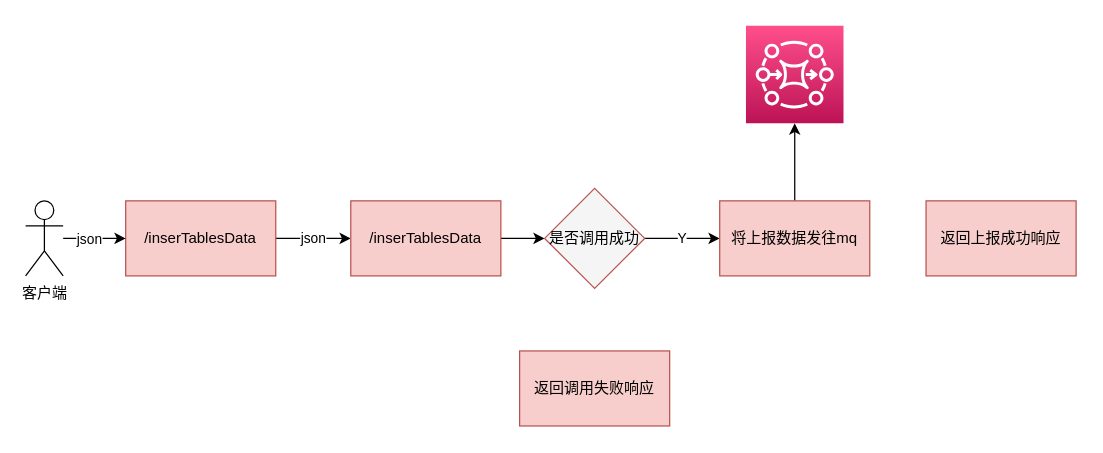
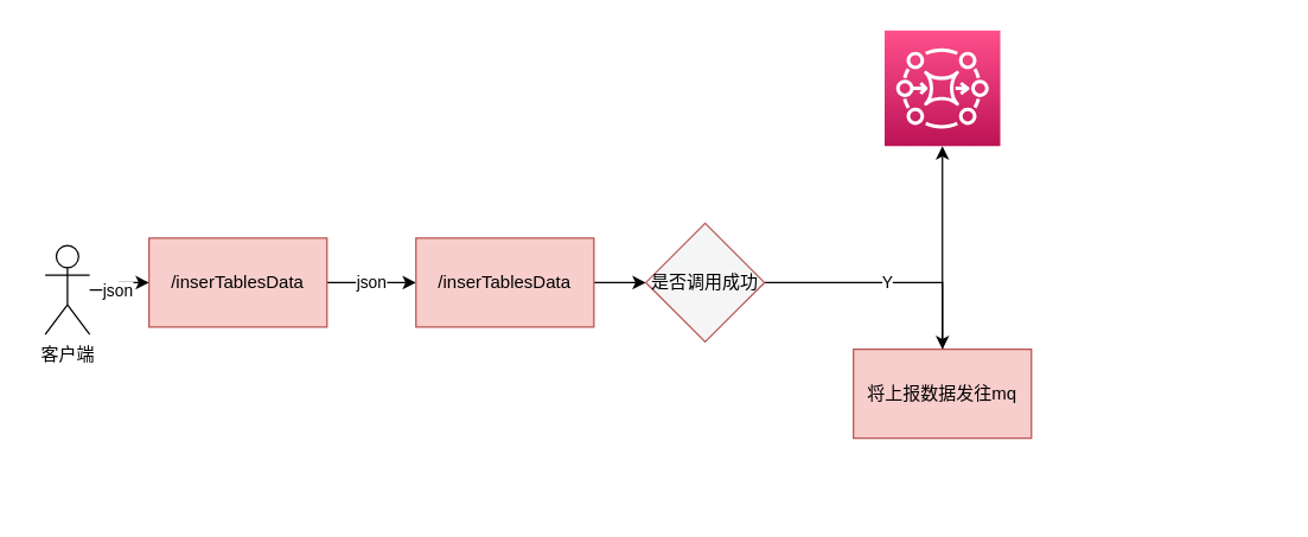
- <mxCell id="6" value="客户端" style="shape=umlActor;verticalLabelPosition=bottom;verticalAlign=top;html=1;outlineConnect=0;" vertex="1" parent="1"><mxGeometry x="20" y="160" width="30" height="60" as="geometry" /></mxCell>
+ <mxCell id="6" value="客户端" style="shape=umlActor;verticalLabelPosition=bottom;verticalAlign=top;html=1;outlineConnect=0;" vertex="1" parent="1"><mxGeometry x="30" y="165" width="30" height="60" as="geometry" /></mxCell>
- <mxCell id="12" value="将上报数据发往mq" style="whiteSpace=wrap;html=1;fillColor=#f8cecc;strokeColor=#b85450;rounded=0;" vertex="1" parent="1"><mxGeometry x="575" y="160" width="120" height="60" as="geometry" /></mxCell>
+ <mxCell id="12" value="将上报数据发往mq" style="whiteSpace=wrap;html=1;fillColor=#f8cecc;strokeColor=#b85450;rounded=0;" vertex="1" parent="1"><mxGeometry x="575" y="235" width="120" height="60" as="geometry" /></mxCell>
- <mxCell id="14" value="返回上报成功响应" style="whiteSpace=wrap;html=1;fillColor=#f8cecc;strokeColor=#b85450;rounded=0;" vertex="1" parent="1"><mxGeometry x="740" y="160" width="120" height="60" as="geometry" /></mxCell>
- <mxCell id="13" value="返回调用失败响应" style="whiteSpace=wrap;html=1;fillColor=#f8cecc;strokeColor=#b85450;rounded=0;" vertex="1" parent="1"><mxGeometry x="415" y="280" width="120" height="60" as="geometry" /></mxCell>
